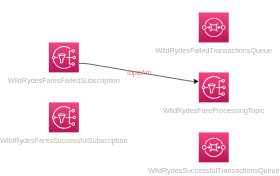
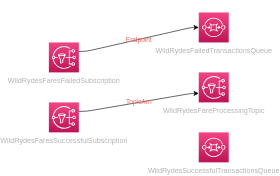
+ <mxCell id="8" value="Endpoint" style="edgeStyle=orthogonalEdgeStyle;rounded=1;orthogonalLoop=1;jettySize=auto;html=1;labelBackgroundColor=none;fontColor=#EA6B66;noEdgeStyle=1;orthogonal=1;" edge="1" parent="1" source="5" target="3"><mxGeometry relative="1" as="geometry"><Array as="points"><mxPoint x="82" y="85" /><mxPoint x="258" y="45" /></Array></mxGeometry></mxCell>
- <mxCell id="7" value="TopicArn" style="edgeStyle=orthogonalEdgeStyle;rounded=1;orthogonalLoop=1;jettySize=auto;html=1;labelBackgroundColor=none;fontColor=#EA6B66;noEdgeStyle=1;orthogonal=1;" edge="1" parent="1" source="5" target="2"><mxGeometry relative="1" as="geometry"><Array as="points"><mxPoint x="82" y="105" /><mxPoint x="258" y="135" /></Array></mxGeometry></mxCell>
+ <mxCell id="9" value="TopicArn" style="edgeStyle=orthogonalEdgeStyle;rounded=1;orthogonalLoop=1;jettySize=auto;html=1;labelBackgroundColor=none;fontColor=#EA6B66;noEdgeStyle=1;orthogonal=1;" edge="1" parent="1" source="6" target="2"><mxGeometry relative="1" as="geometry"><Array as="points"><mxPoint x="82" y="185" /><mxPoint x="258" y="155" /></Array></mxGeometry></mxCell>
